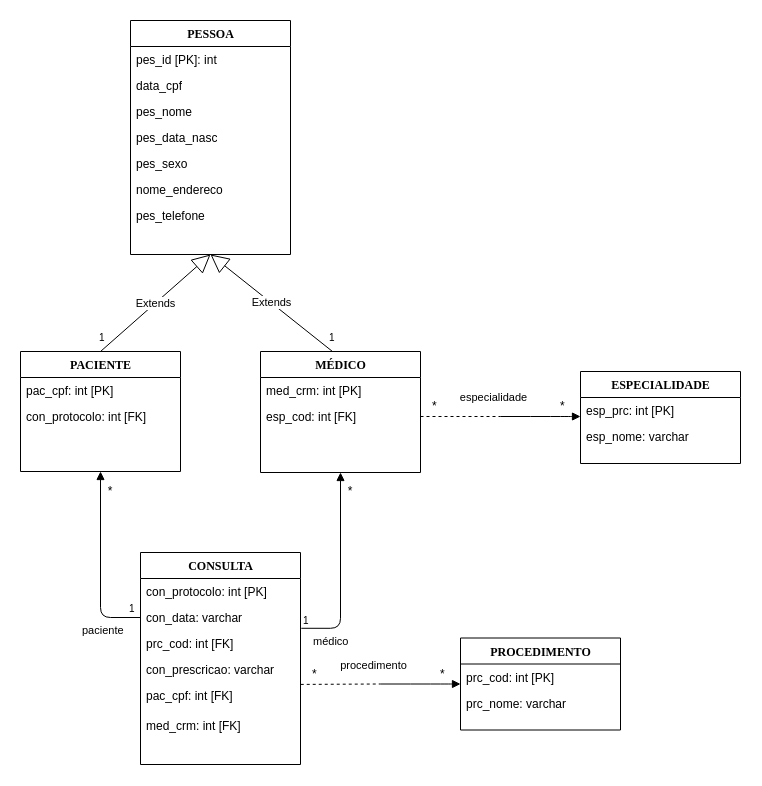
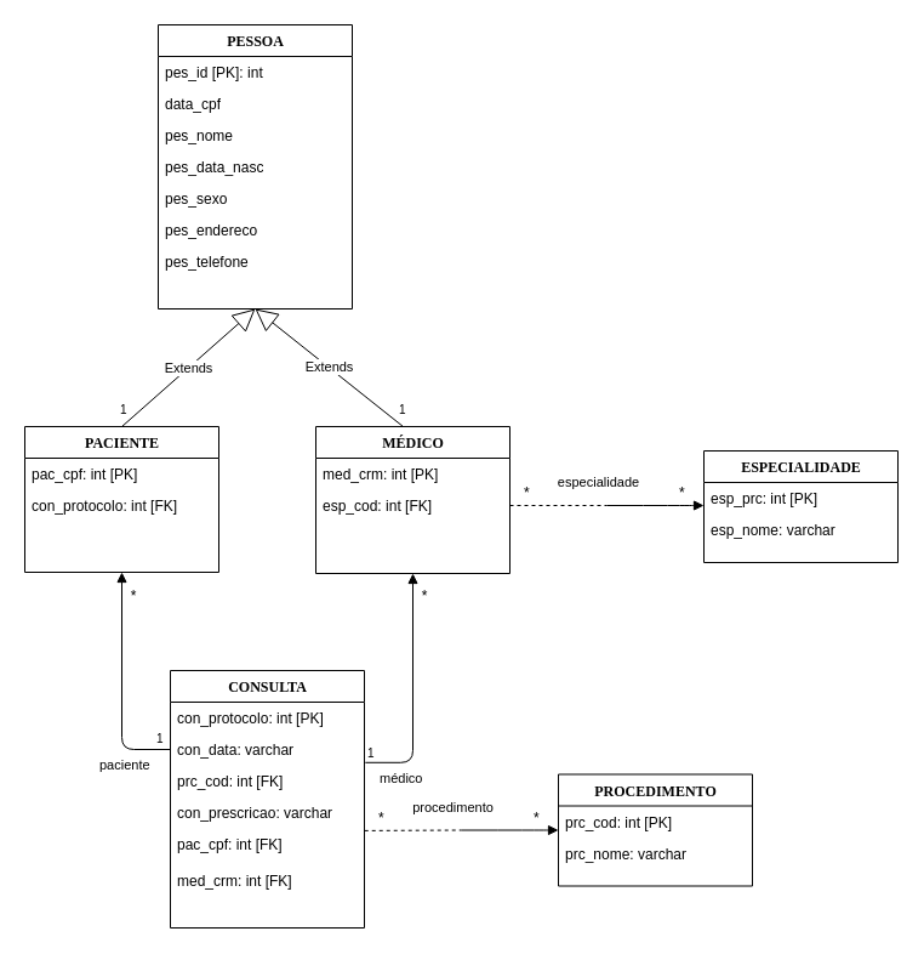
- <mxCell id="24" value="nome_endereco&lt;br&gt;" style="text;html=1;strokeColor=none;fillColor=none;align=left;verticalAlign=top;spacingLeft=4;spacingRight=4;whiteSpace=wrap;overflow=hidden;rotatable=0;points=[[0,0.5],[1,0.5]];portConstraint=eastwest;" parent="18" vertex="1"><mxGeometry y="156" width="160" height="26" as="geometry" /></mxCell>
+ <mxCell id="24" value="pes_endereco&lt;br&gt;" style="text;html=1;strokeColor=none;fillColor=none;align=left;verticalAlign=top;spacingLeft=4;spacingRight=4;whiteSpace=wrap;overflow=hidden;rotatable=0;points=[[0,0.5],[1,0.5]];portConstraint=eastwest;" parent="18" vertex="1"><mxGeometry y="156" width="160" height="26" as="geometry" /></mxCell>
